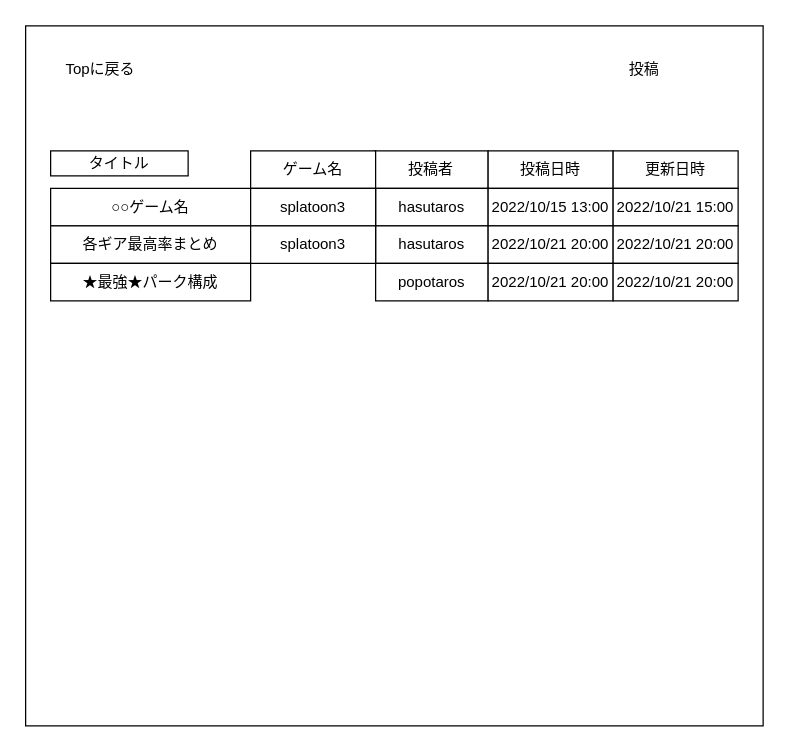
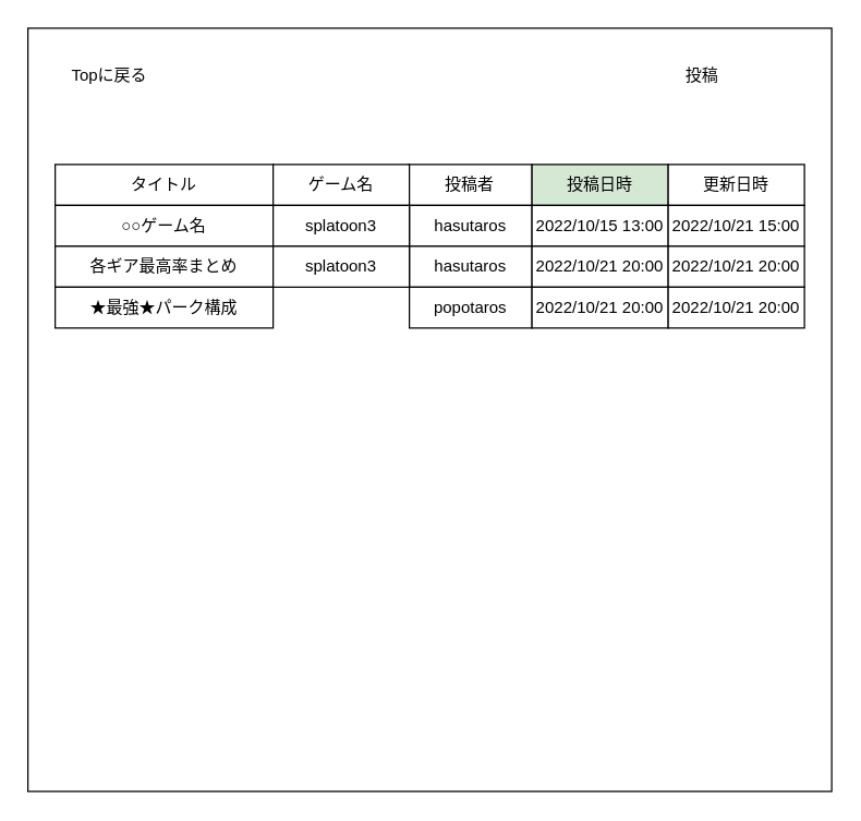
- <mxCell id="4" value="タイトル" style="rounded=0;whiteSpace=wrap;html=1;" parent="1" vertex="1"><mxGeometry x="40" y="120" width="110" height="20" as="geometry" /></mxCell>
+ <mxCell id="4" value="タイトル" style="rounded=0;whiteSpace=wrap;html=1;" parent="1" vertex="1"><mxGeometry x="40" y="120" width="160" height="30" as="geometry" /></mxCell>
- <mxCell id="6" value="投稿日時" style="rounded=0;whiteSpace=wrap;html=1;" vertex="1" parent="1"><mxGeometry x="390" y="120" width="100" height="30" as="geometry" /></mxCell>
+ <mxCell id="6" value="投稿日時" style="rounded=0;whiteSpace=wrap;html=1;fillColor=#d5e8d4;" vertex="1" parent="1"><mxGeometry x="390" y="120" width="100" height="30" as="geometry" /></mxCell>
